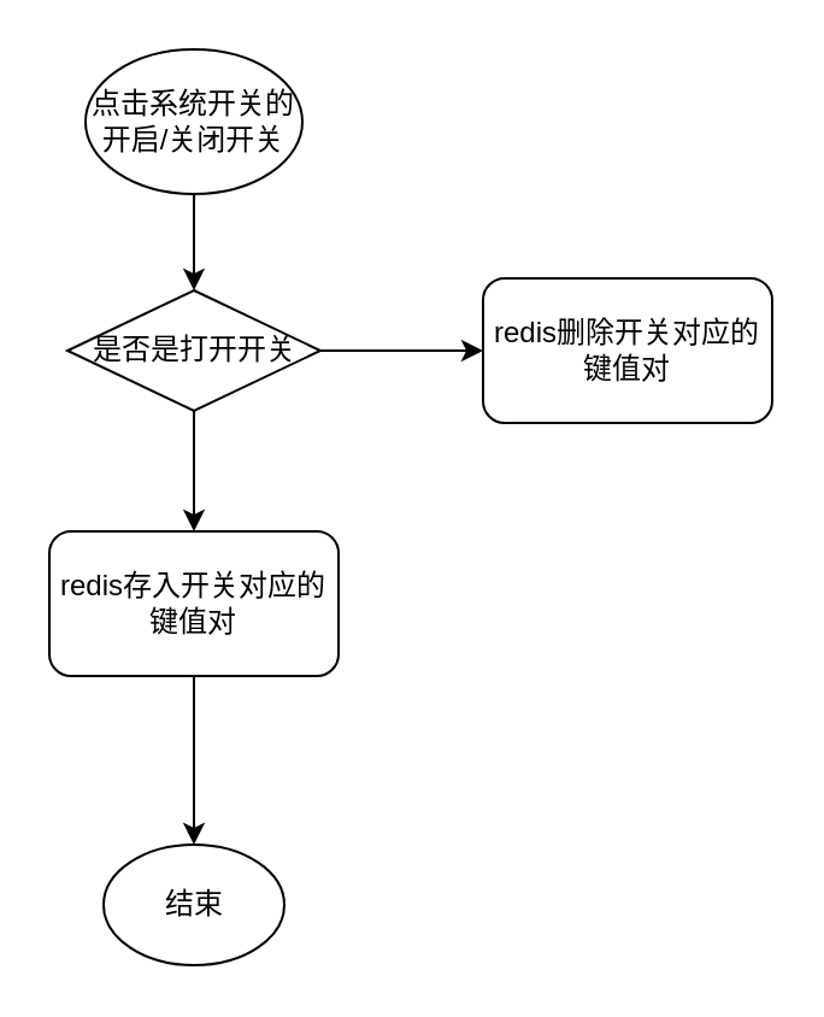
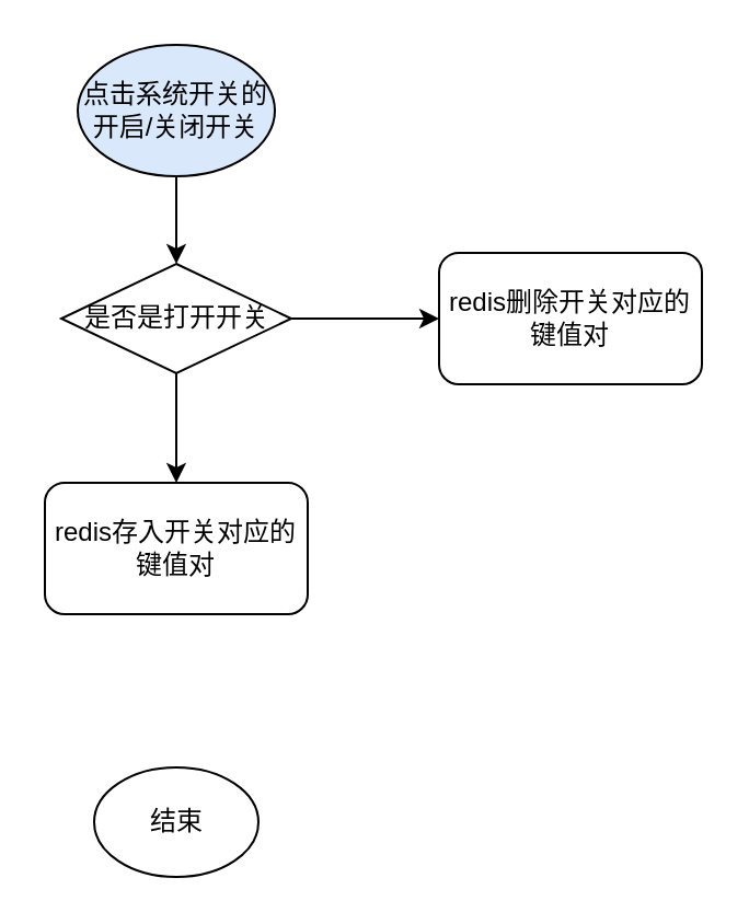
- <mxCell id="3" value="点击系统开关的开启/关闭开关" style="ellipse;whiteSpace=wrap;html=1;" vertex="1" parent="1"><mxGeometry x="35" y="20" width="90" height="60" as="geometry" /></mxCell>
+ <mxCell id="3" value="点击系统开关的开启/关闭开关" style="ellipse;whiteSpace=wrap;html=1;fillColor=#dae8fc;" vertex="1" parent="1"><mxGeometry x="35" y="20" width="90" height="60" as="geometry" /></mxCell>
- <mxCell id="8" style="edgeStyle=orthogonalEdgeStyle;rounded=0;orthogonalLoop=1;jettySize=auto;html=1;entryX=0.5;entryY=0;entryDx=0;entryDy=0;" edge="1" parent="1" source="9" target="4"><mxGeometry relative="1" as="geometry" /></mxCell>
